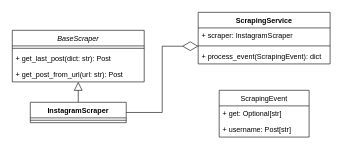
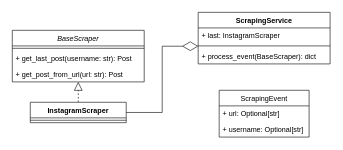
- <mxCell id="10" value="+ scraper: InstagramScraper" style="text;strokeColor=none;fillColor=none;align=left;verticalAlign=top;spacingLeft=4;spacingRight=4;overflow=hidden;rotatable=0;points=[[0,0.5],[1,0.5]];portConstraint=eastwest;" vertex="1" parent="9"><mxGeometry y="26" width="220" height="26" as="geometry" /></mxCell>
+ <mxCell id="10" value="+ last: InstagramScraper" style="text;strokeColor=none;fillColor=none;align=left;verticalAlign=top;spacingLeft=4;spacingRight=4;overflow=hidden;rotatable=0;points=[[0,0.5],[1,0.5]];portConstraint=eastwest;" vertex="1" parent="9"><mxGeometry y="26" width="220" height="26" as="geometry" /></mxCell>
- <mxCell id="12" value="+ process_event(ScrapingEvent): dict" style="text;strokeColor=none;fillColor=none;align=left;verticalAlign=top;spacingLeft=4;spacingRight=4;overflow=hidden;rotatable=0;points=[[0,0.5],[1,0.5]];portConstraint=eastwest;" vertex="1" parent="9"><mxGeometry y="60" width="220" height="26" as="geometry" /></mxCell>
+ <mxCell id="12" value="+ process_event(BaseScraper): dict" style="text;strokeColor=none;fillColor=none;align=left;verticalAlign=top;spacingLeft=4;spacingRight=4;overflow=hidden;rotatable=0;points=[[0,0.5],[1,0.5]];portConstraint=eastwest;" vertex="1" parent="9"><mxGeometry y="60" width="220" height="26" as="geometry" /></mxCell>
- <mxCell id="7" value="+ get_last_post(dict: str): Post" style="text;strokeColor=none;fillColor=none;align=left;verticalAlign=top;spacingLeft=4;spacingRight=4;overflow=hidden;rotatable=0;points=[[0,0.5],[1,0.5]];portConstraint=eastwest;" parent="5" vertex="1"><mxGeometry y="34" width="220" height="26" as="geometry" /></mxCell>
+ <mxCell id="7" value="+ get_last_post(username: str): Post" style="text;strokeColor=none;fillColor=none;align=left;verticalAlign=top;spacingLeft=4;spacingRight=4;overflow=hidden;rotatable=0;points=[[0,0.5],[1,0.5]];portConstraint=eastwest;" parent="5" vertex="1"><mxGeometry y="34" width="220" height="26" as="geometry" /></mxCell>
- <mxCell id="2" value="" style="endArrow=block;dashed=0;endFill=0;endSize=12;html=1;rounded=0;exitX=0.5;exitY=0;exitDx=0;exitDy=0;edgeStyle=orthogonalEdgeStyle;entryX=0.5;entryY=1;entryDx=0;entryDy=0;" parent="1" source="3" target="5" edge="1"><mxGeometry width="160" relative="1" as="geometry"><mxPoint x="210" y="230" as="sourcePoint" /><mxPoint x="170" y="60" as="targetPoint" /></mxGeometry></mxCell>
+ <mxCell id="2" value="" style="endArrow=block;dashed=1;endFill=0;endSize=12;html=1;rounded=0;exitX=0.5;exitY=0;exitDx=0;exitDy=0;edgeStyle=orthogonalEdgeStyle;entryX=0.5;entryY=1;entryDx=0;entryDy=0;" parent="1" source="3" target="5" edge="1"><mxGeometry width="160" relative="1" as="geometry"><mxPoint x="210" y="230" as="sourcePoint" /><mxPoint x="170" y="60" as="targetPoint" /></mxGeometry></mxCell>
- <mxCell id="15" value="+ get: Optional[str]" style="text;strokeColor=none;fillColor=none;align=left;verticalAlign=top;spacingLeft=4;spacingRight=4;overflow=hidden;rotatable=0;points=[[0,0.5],[1,0.5]];portConstraint=eastwest;" vertex="1" parent="14"><mxGeometry y="26" width="150" height="26" as="geometry" /></mxCell>
+ <mxCell id="15" value="+ url: Optional[str]" style="text;strokeColor=none;fillColor=none;align=left;verticalAlign=top;spacingLeft=4;spacingRight=4;overflow=hidden;rotatable=0;points=[[0,0.5],[1,0.5]];portConstraint=eastwest;" vertex="1" parent="14"><mxGeometry y="26" width="150" height="26" as="geometry" /></mxCell>
- <mxCell id="16" value="+ username: Post[str]" style="text;strokeColor=none;fillColor=none;align=left;verticalAlign=top;spacingLeft=4;spacingRight=4;overflow=hidden;rotatable=0;points=[[0,0.5],[1,0.5]];portConstraint=eastwest;" vertex="1" parent="14"><mxGeometry y="52" width="150" height="26" as="geometry" /></mxCell>
+ <mxCell id="16" value="+ username: Optional[str]" style="text;strokeColor=none;fillColor=none;align=left;verticalAlign=top;spacingLeft=4;spacingRight=4;overflow=hidden;rotatable=0;points=[[0,0.5],[1,0.5]];portConstraint=eastwest;" vertex="1" parent="14"><mxGeometry y="52" width="150" height="26" as="geometry" /></mxCell>
